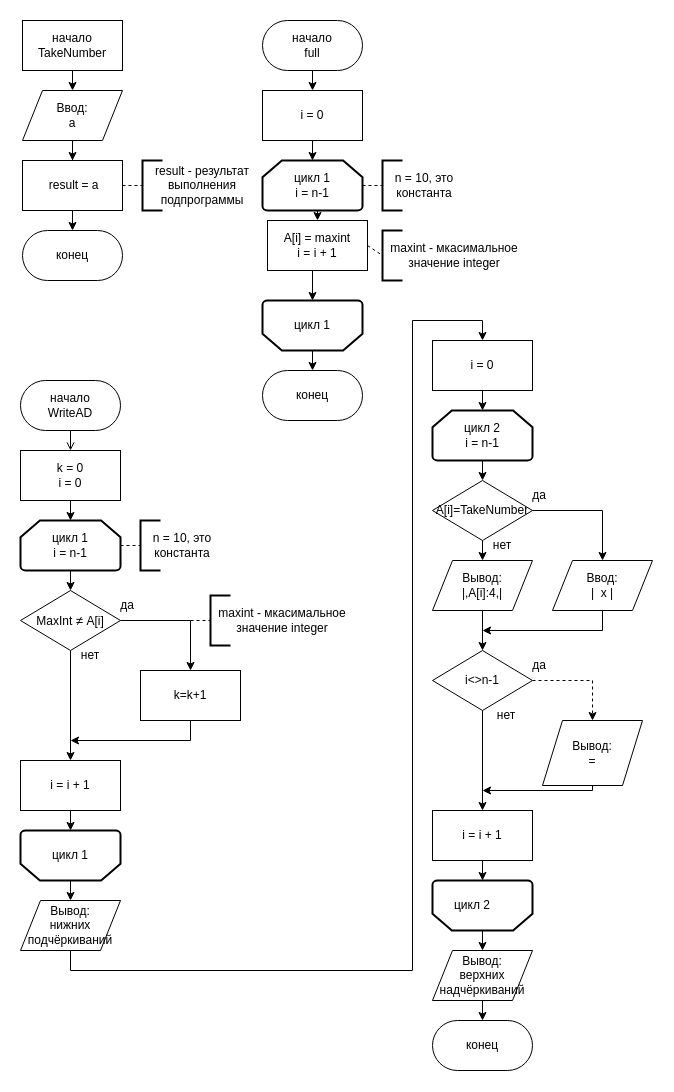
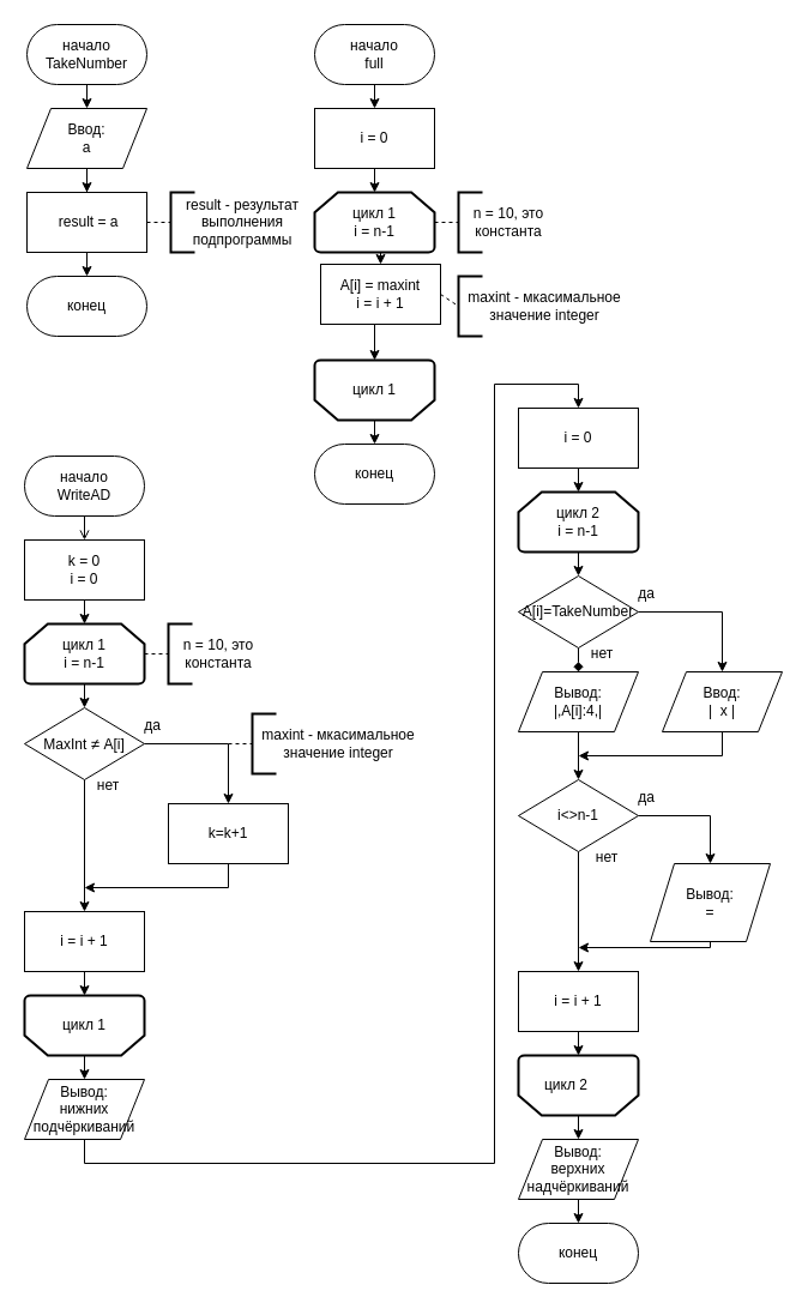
- <mxCell id="3" value="начало&lt;div&gt;TakeNumber&lt;br&gt;&lt;/div&gt;" style="whiteSpace=wrap;html=1;arcSize=50;rounded=0;" vertex="1" parent="1"><mxGeometry x="22" y="20" width="100" height="50" as="geometry" /></mxCell>
+ <mxCell id="3" value="начало&lt;div&gt;TakeNumber&lt;br&gt;&lt;/div&gt;" style="rounded=1;whiteSpace=wrap;html=1;arcSize=50;" vertex="1" parent="1"><mxGeometry x="22" y="20" width="100" height="50" as="geometry" /></mxCell>
- <mxCell id="52" style="edgeStyle=orthogonalEdgeStyle;rounded=0;orthogonalLoop=1;jettySize=auto;html=1;exitX=0.5;exitY=1;exitDx=0;exitDy=0;entryX=0.5;entryY=0;entryDx=0;entryDy=0;" edge="1" parent="1" source="53" target="61"><mxGeometry relative="1" as="geometry" /></mxCell>
+ <mxCell id="52" style="edgeStyle=orthogonalEdgeStyle;rounded=0;orthogonalLoop=1;jettySize=auto;html=1;exitX=0.5;exitY=1;exitDx=0;exitDy=0;entryX=0.5;entryY=0;entryDx=0;entryDy=0;endArrow=diamond;" edge="1" parent="1" source="53" target="61"><mxGeometry relative="1" as="geometry" /></mxCell>
- <mxCell id="62" style="edgeStyle=orthogonalEdgeStyle;rounded=0;orthogonalLoop=1;jettySize=auto;html=1;exitX=1;exitY=0.5;exitDx=0;exitDy=0;entryX=0.5;entryY=0;entryDx=0;entryDy=0;dashed=1;" edge="1" parent="1" source="64" target="68"><mxGeometry relative="1" as="geometry" /></mxCell>
+ <mxCell id="62" style="edgeStyle=orthogonalEdgeStyle;rounded=0;orthogonalLoop=1;jettySize=auto;html=1;exitX=1;exitY=0.5;exitDx=0;exitDy=0;entryX=0.5;entryY=0;entryDx=0;entryDy=0;" edge="1" parent="1" source="64" target="68"><mxGeometry relative="1" as="geometry" /></mxCell>
